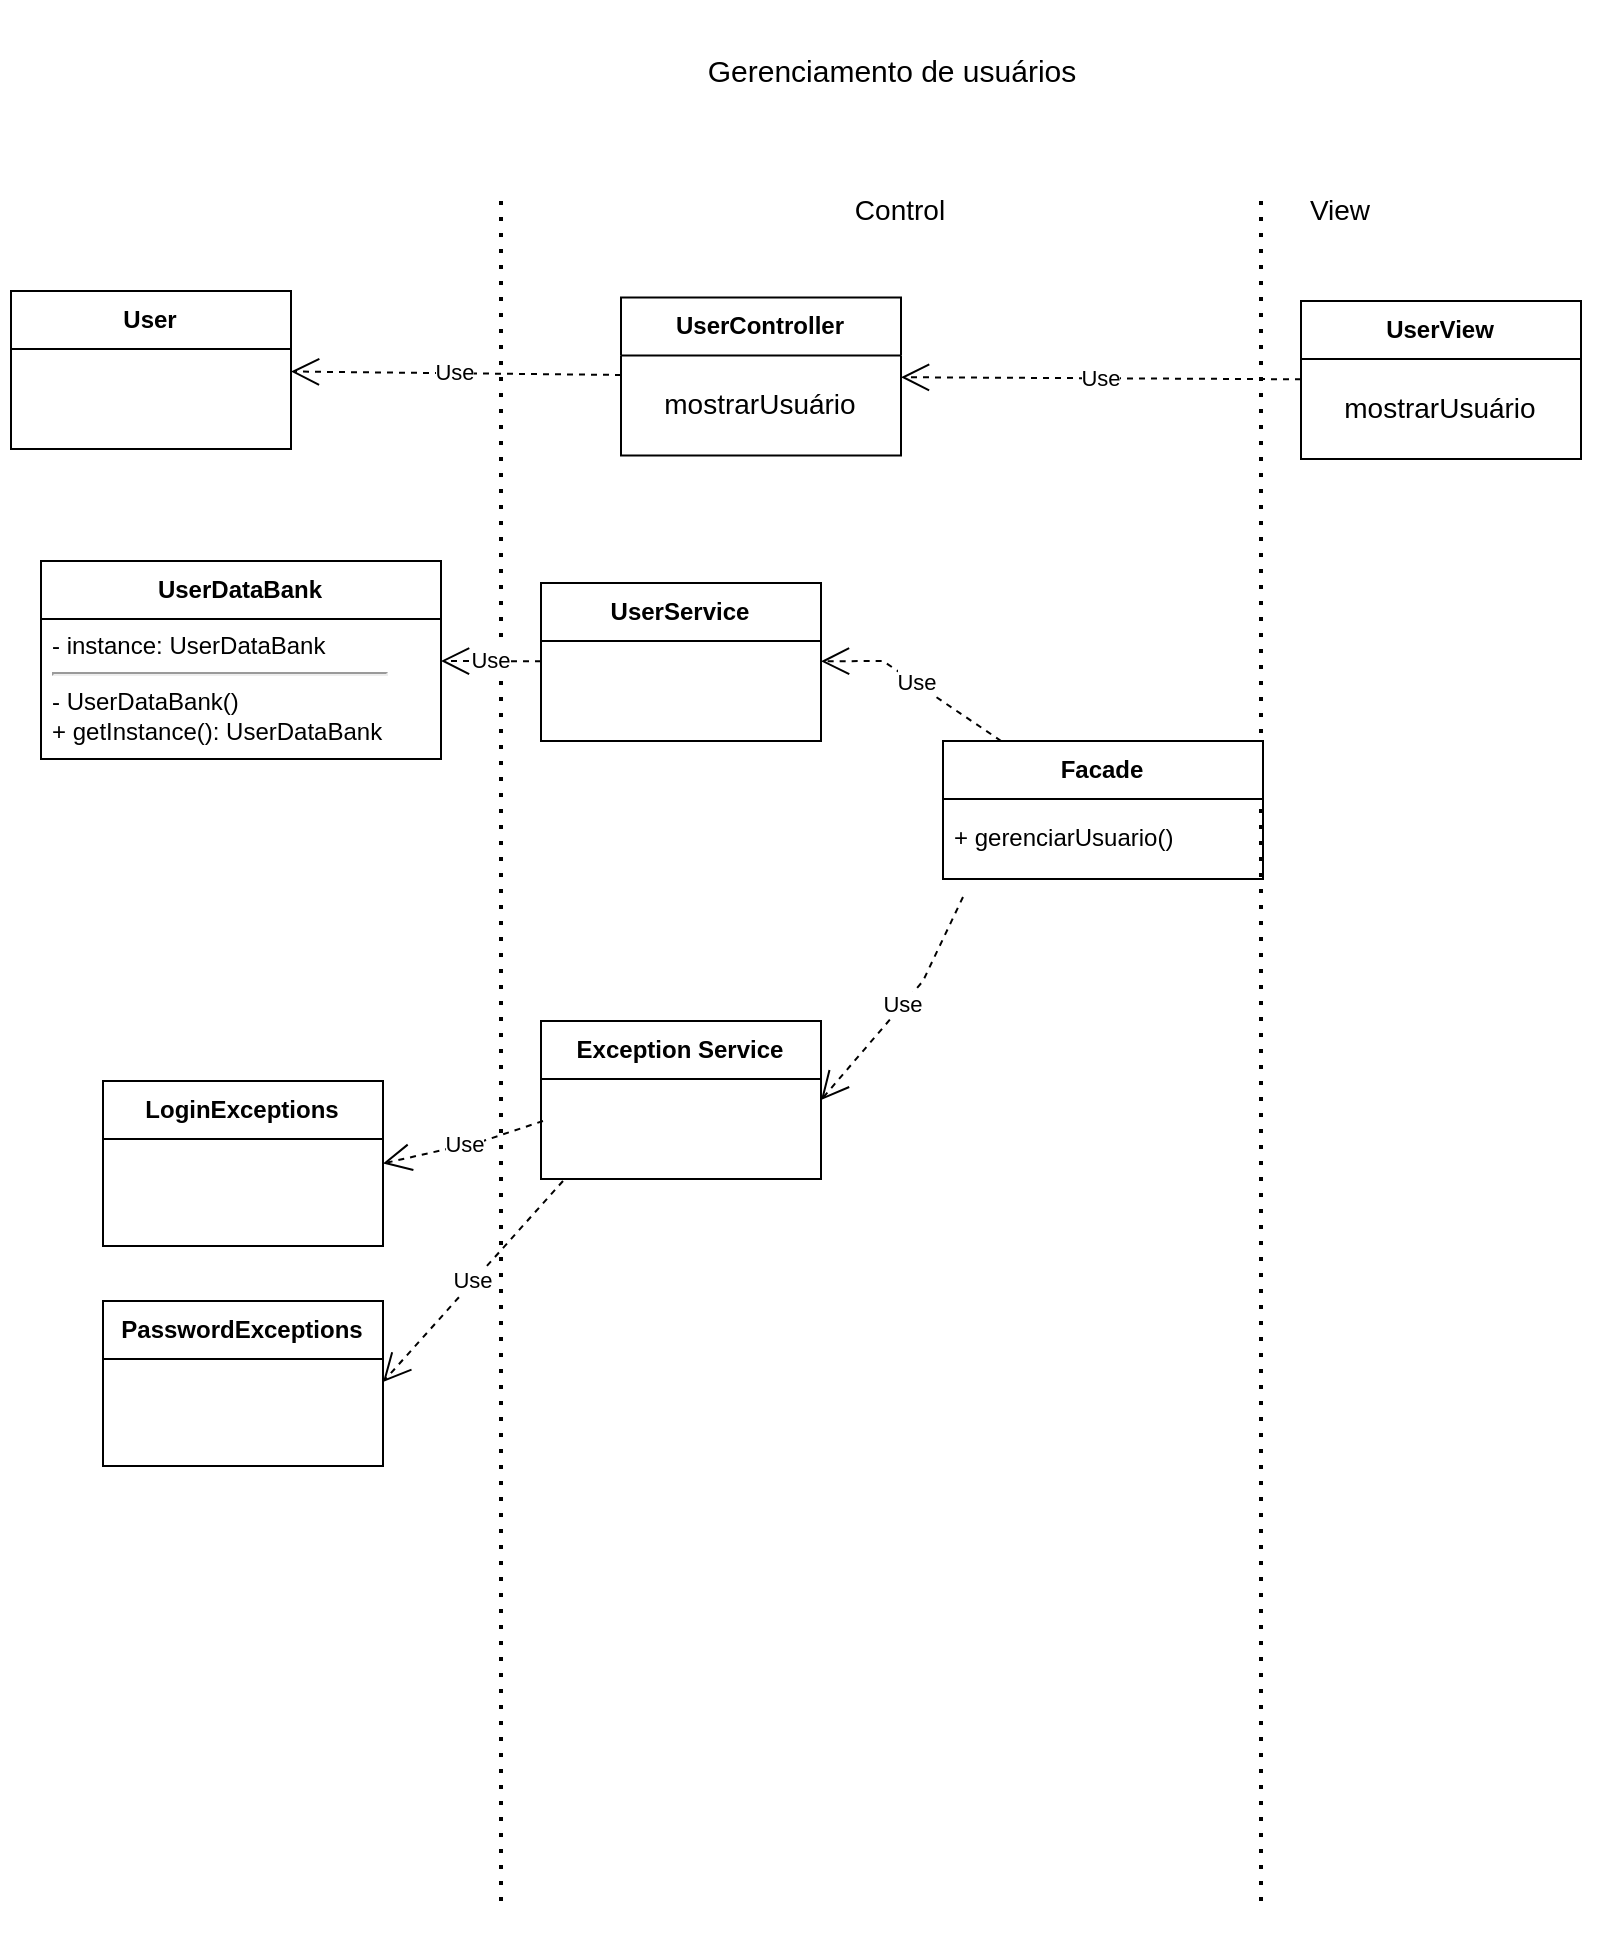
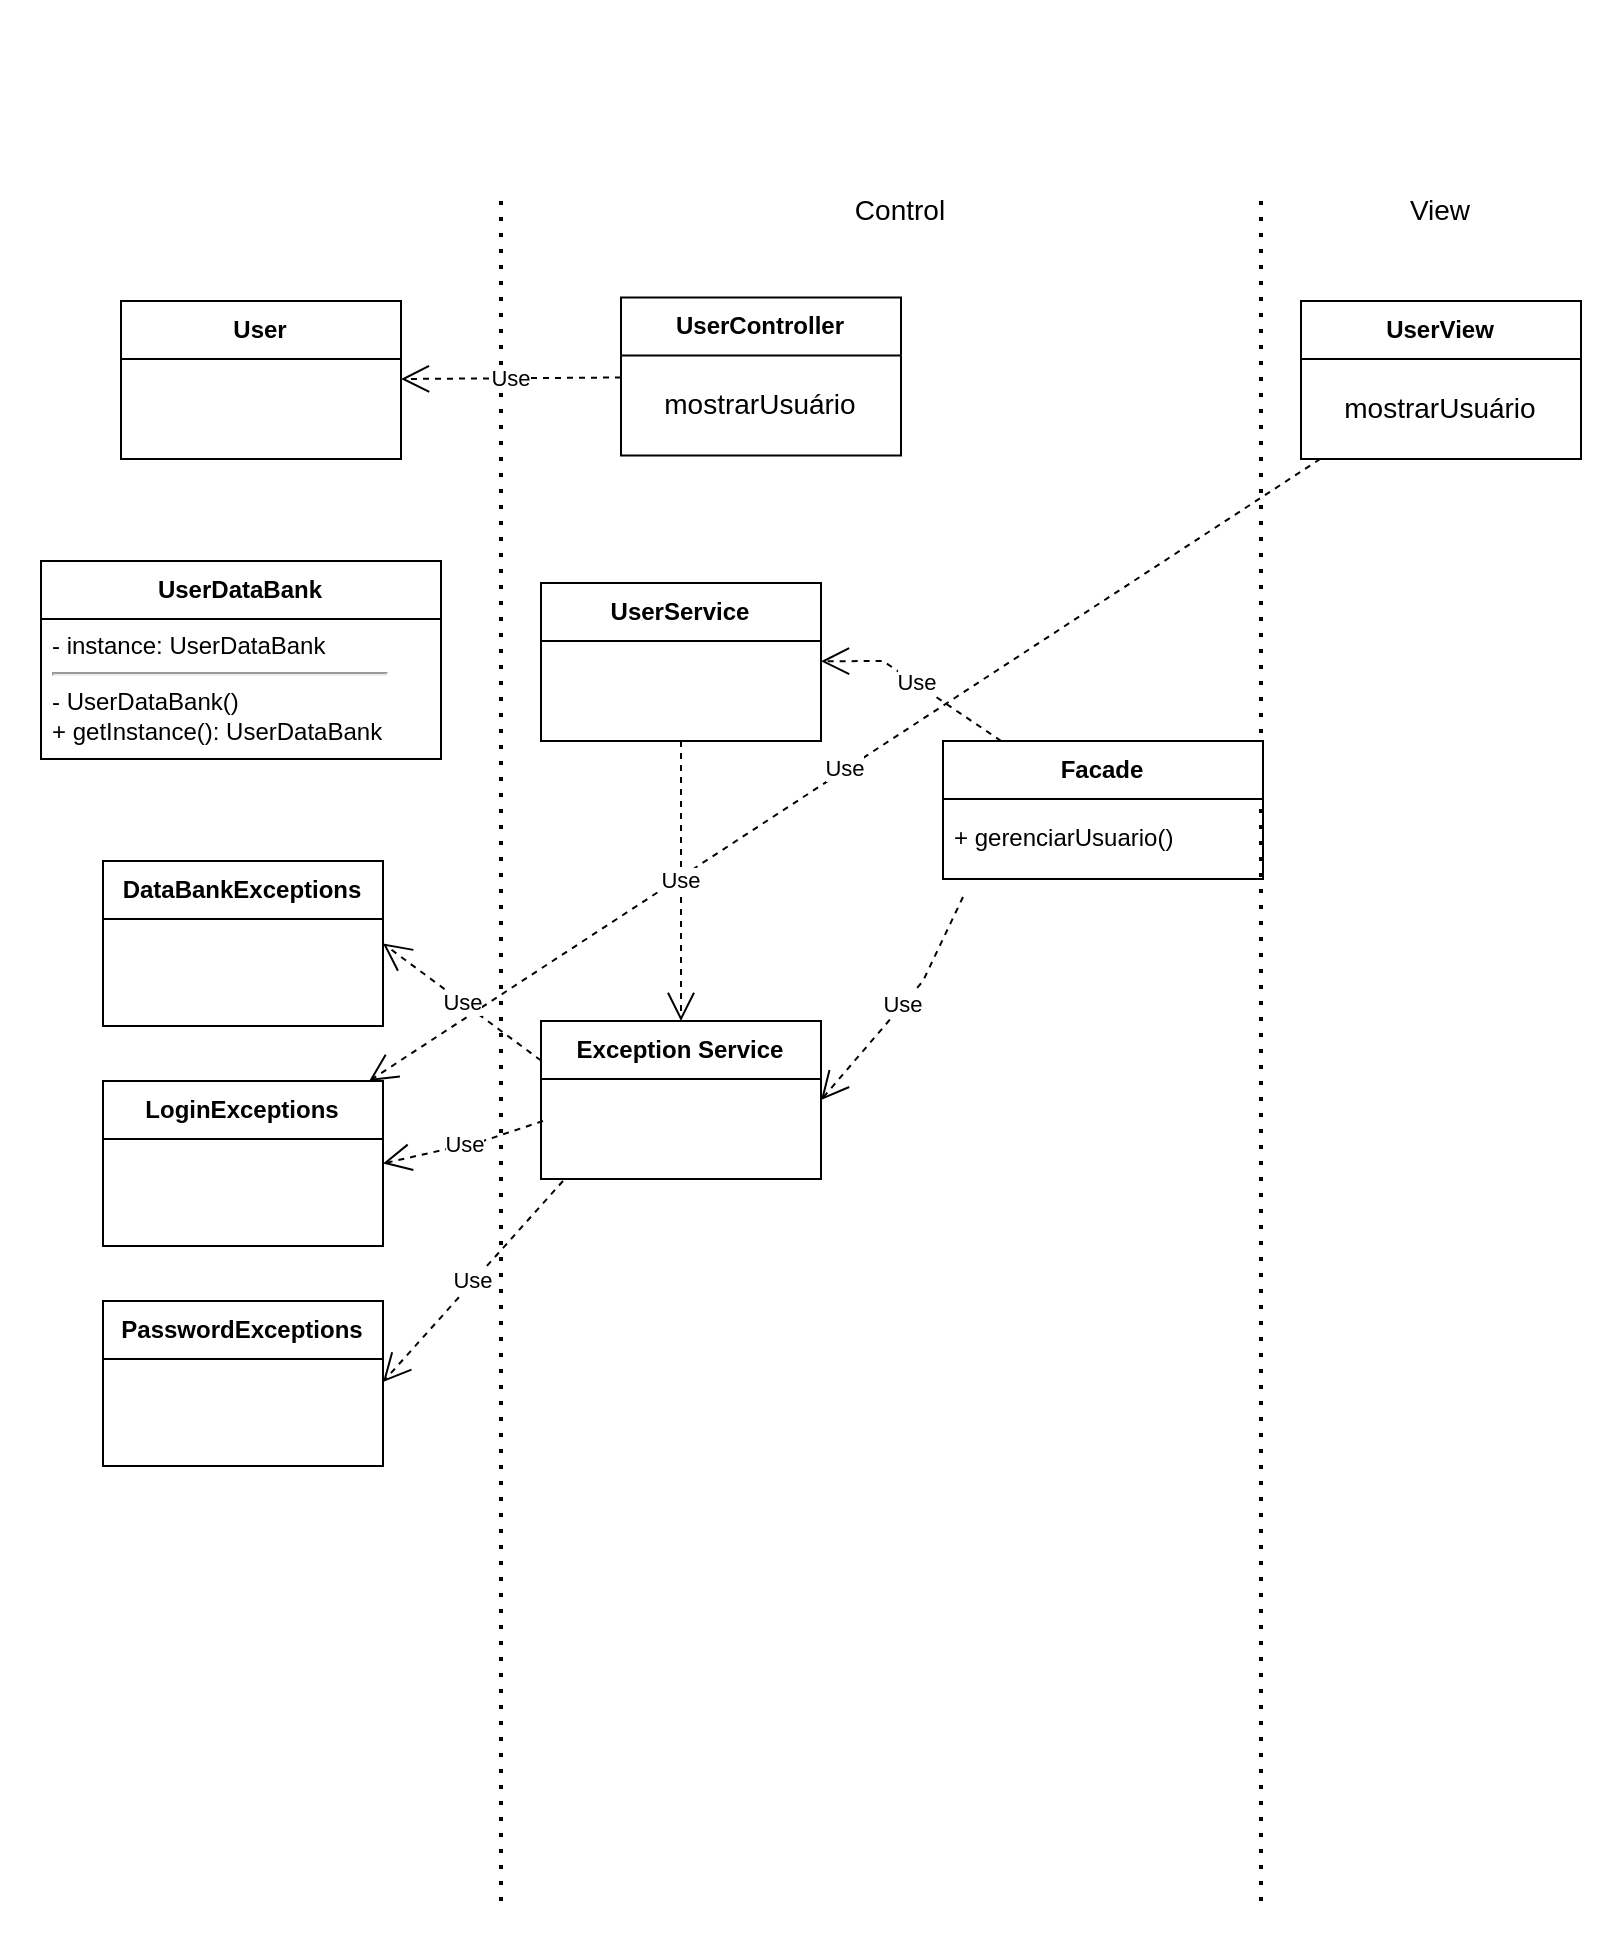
- <mxCell id="10" value="Gerenciamento de usuários" style="text;html=1;align=center;verticalAlign=middle;whiteSpace=wrap;rounded=0;fontSize=15;" parent="1" vertex="1"><mxGeometry x="336" y="20" width="220" height="30" as="geometry" /></mxCell>
- <mxCell id="12" value="View" style="text;html=1;align=center;verticalAlign=middle;whiteSpace=wrap;rounded=0;fontSize=14;" parent="1" vertex="1"><mxGeometry x="640" y="90" width="60" height="30" as="geometry" /></mxCell>
+ <mxCell id="12" value="View" style="text;html=1;align=center;verticalAlign=middle;whiteSpace=wrap;rounded=0;fontSize=14;" parent="1" vertex="1"><mxGeometry x="690" y="90" width="60" height="30" as="geometry" /></mxCell>
- <mxCell id="2" value="User" style="swimlane;fontStyle=1;align=center;verticalAlign=middle;childLayout=stackLayout;horizontal=1;startSize=29;horizontalStack=0;resizeParent=1;resizeParentMax=0;resizeLast=0;collapsible=0;marginBottom=0;html=1;whiteSpace=wrap;" parent="1" vertex="1"><mxGeometry x="5" y="145" width="140" height="79" as="geometry" /></mxCell>
+ <mxCell id="2" value="User" style="swimlane;fontStyle=1;align=center;verticalAlign=middle;childLayout=stackLayout;horizontal=1;startSize=29;horizontalStack=0;resizeParent=1;resizeParentMax=0;resizeLast=0;collapsible=0;marginBottom=0;html=1;whiteSpace=wrap;" parent="1" vertex="1"><mxGeometry x="60" y="150" width="140" height="79" as="geometry" /></mxCell>
- <mxCell id="21" value="Use" style="endArrow=open;endSize=12;dashed=1;html=1;rounded=0;" parent="1" source="3" target="8" edge="1"><mxGeometry width="160" relative="1" as="geometry"><mxPoint x="531" y="190" as="sourcePoint" /><mxPoint x="440" y="190" as="targetPoint" /></mxGeometry></mxCell>
+ <mxCell id="21" value="Use" style="endArrow=open;endSize=12;dashed=1;html=1;rounded=0;" parent="1" source="3" target="13" edge="1"><mxGeometry width="160" relative="1" as="geometry"><mxPoint x="531" y="190" as="sourcePoint" /><mxPoint x="440" y="190" as="targetPoint" /></mxGeometry></mxCell>
- <mxCell id="23" value="Use" style="endArrow=open;endSize=12;dashed=1;html=1;rounded=0;" parent="1" source="7" target="5" edge="1"><mxGeometry width="160" relative="1" as="geometry"><mxPoint x="280" y="340" as="sourcePoint" /><mxPoint x="240" y="370" as="targetPoint" /></mxGeometry></mxCell>
+ <mxCell id="23" value="Use" style="endArrow=open;endSize=12;dashed=1;html=1;rounded=0;" parent="1" source="7" target="24" edge="1"><mxGeometry width="160" relative="1" as="geometry"><mxPoint x="280" y="340" as="sourcePoint" /><mxPoint x="240" y="370" as="targetPoint" /></mxGeometry></mxCell>
+ <mxCell id="15" value="DataBankExceptions" style="swimlane;fontStyle=1;align=center;verticalAlign=middle;childLayout=stackLayout;horizontal=1;startSize=29;horizontalStack=0;resizeParent=1;resizeParentMax=0;resizeLast=0;collapsible=0;marginBottom=0;html=1;whiteSpace=wrap;" parent="1" vertex="1"><mxGeometry x="51" y="430" width="140" height="82.5" as="geometry" /></mxCell>
+ <mxCell id="28" value="Use" style="endArrow=open;endSize=12;dashed=1;html=1;rounded=0;entryX=1;entryY=0.5;entryDx=0;entryDy=0;exitX=0;exitY=0.25;exitDx=0;exitDy=0;" edge="1" parent="1" source="24" target="15"><mxGeometry width="160" relative="1" as="geometry"><mxPoint x="281" y="570" as="sourcePoint" /><mxPoint x="201" y="591" as="targetPoint" /><Array as="points" /></mxGeometry></mxCell>
